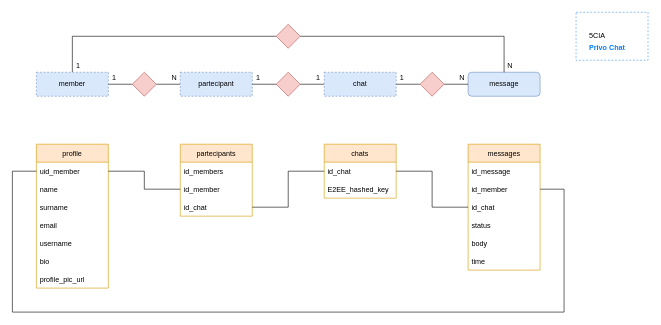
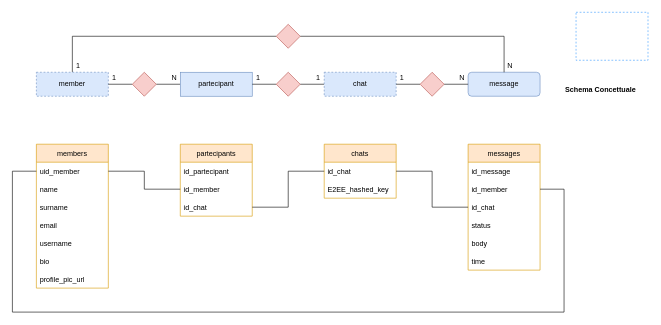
- <mxCell id="53" value="5CIA" style="text;html=1;align=left;verticalAlign=middle;resizable=0;points=[];autosize=1;strokeColor=none;fillColor=none;" vertex="1" parent="1"><mxGeometry x="980" y="50" width="40" height="20" as="geometry" /></mxCell>
- <mxCell id="54" value="Privo Chat" style="text;html=1;align=left;verticalAlign=middle;resizable=0;points=[];autosize=1;strokeColor=none;fillColor=none;fontColor=#007FFF;fontStyle=1" vertex="1" parent="1"><mxGeometry x="980" y="70" width="80" height="20" as="geometry" /></mxCell>
- <mxCell id="6" value="&lt;span&gt;partecipant&lt;br&gt;&lt;/span&gt;" style="rounded=0;whiteSpace=wrap;html=1;fillColor=#dae8fc;strokeColor=#6c8ebf;dashed=1;" vertex="1" parent="1"><mxGeometry x="300" y="120" width="120" height="40" as="geometry" /></mxCell>
+ <mxCell id="6" value="&lt;span&gt;partecipant&lt;br&gt;&lt;/span&gt;" style="rounded=0;whiteSpace=wrap;html=1;fillColor=#dae8fc;strokeColor=#6c8ebf;" vertex="1" parent="1"><mxGeometry x="300" y="120" width="120" height="40" as="geometry" /></mxCell>
+ <mxCell id="55" value="Schema Concettuale" style="text;html=1;align=left;verticalAlign=middle;resizable=0;points=[];autosize=1;strokeColor=none;fillColor=none;fontStyle=1" vertex="1" parent="1"><mxGeometry x="940" y="140" width="130" height="20" as="geometry" /></mxCell>
- <mxCell id="8" value="profile" style="swimlane;fontStyle=0;childLayout=stackLayout;horizontal=1;startSize=30;horizontalStack=0;resizeParent=1;resizeParentMax=0;resizeLast=0;collapsible=1;marginBottom=0;fillColor=#ffe6cc;strokeColor=#d79b00;" vertex="1" parent="1"><mxGeometry x="60" y="240" width="120" height="240" as="geometry" /></mxCell>
+ <mxCell id="8" value="members" style="swimlane;fontStyle=0;childLayout=stackLayout;horizontal=1;startSize=30;horizontalStack=0;resizeParent=1;resizeParentMax=0;resizeLast=0;collapsible=1;marginBottom=0;fillColor=#ffe6cc;strokeColor=#d79b00;" vertex="1" parent="1"><mxGeometry x="60" y="240" width="120" height="240" as="geometry" /></mxCell>
- <mxCell id="18" value="id_members" style="text;strokeColor=none;fillColor=none;align=left;verticalAlign=middle;spacingLeft=4;spacingRight=4;overflow=hidden;points=[[0,0.5],[1,0.5]];portConstraint=eastwest;rotatable=0;" vertex="1" parent="17"><mxGeometry y="30" width="120" height="30" as="geometry" /></mxCell>
+ <mxCell id="18" value="id_partecipant" style="text;strokeColor=none;fillColor=none;align=left;verticalAlign=middle;spacingLeft=4;spacingRight=4;overflow=hidden;points=[[0,0.5],[1,0.5]];portConstraint=eastwest;rotatable=0;" vertex="1" parent="17"><mxGeometry y="30" width="120" height="30" as="geometry" /></mxCell>
